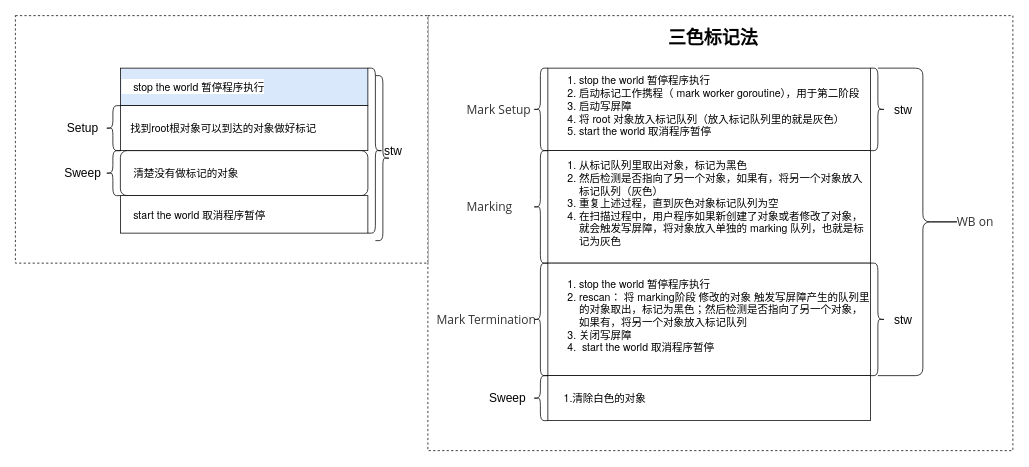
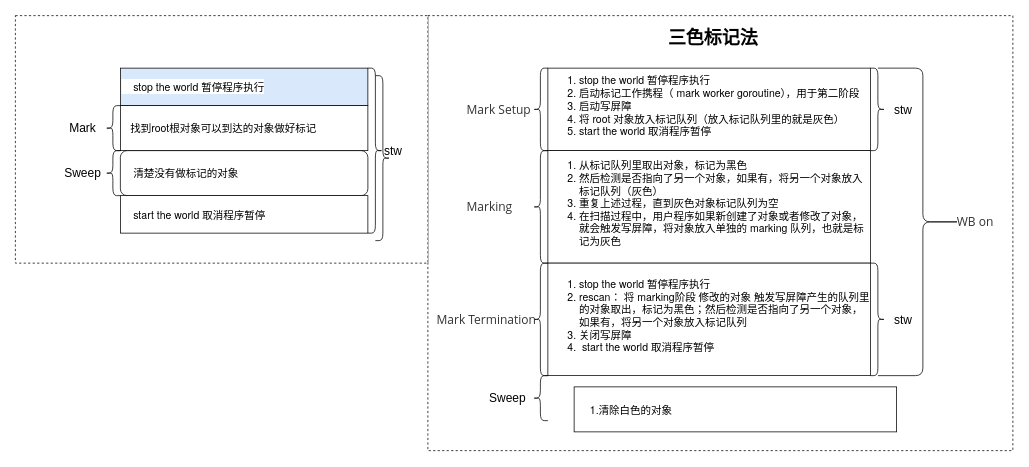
- <mxCell id="28" value="Setup" style="text;html=1;strokeColor=none;fillColor=none;align=center;verticalAlign=middle;whiteSpace=wrap;rounded=0;comic=0;fontSize=16;" vertex="1" parent="1"><mxGeometry x="80" y="155" width="60" height="30" as="geometry" /></mxCell>
+ <mxCell id="28" value="Mark" style="text;html=1;strokeColor=none;fillColor=none;align=center;verticalAlign=middle;whiteSpace=wrap;rounded=0;comic=0;fontSize=16;" vertex="1" parent="1"><mxGeometry x="80" y="155" width="60" height="30" as="geometry" /></mxCell>
- <mxCell id="11" value="&lt;span style=&quot;font-family: &amp;#34;helvetica neue&amp;#34; , &amp;#34;luxi sans&amp;#34; , &amp;#34;dejavu sans&amp;#34; , &amp;#34;tahoma&amp;#34; , &amp;#34;hiragino sans gb&amp;#34; , &amp;#34;microsoft yahei&amp;#34; , sans-serif ; font-size: 14px ; background-color: rgb(255 , 255 , 255)&quot;&gt;&amp;nbsp; &amp;nbsp; &amp;nbsp;1.清除白色的对象&lt;/span&gt;" style="rounded=0;whiteSpace=wrap;html=1;align=left;" vertex="1" parent="1"><mxGeometry x="730" y="500" width="430" height="60" as="geometry" /></mxCell>
+ <mxCell id="11" value="&lt;span style=&quot;font-family: &amp;#34;helvetica neue&amp;#34; , &amp;#34;luxi sans&amp;#34; , &amp;#34;dejavu sans&amp;#34; , &amp;#34;tahoma&amp;#34; , &amp;#34;hiragino sans gb&amp;#34; , &amp;#34;microsoft yahei&amp;#34; , sans-serif ; font-size: 14px ; background-color: rgb(255 , 255 , 255)&quot;&gt;&amp;nbsp; &amp;nbsp; &amp;nbsp;1.清除白色的对象&lt;/span&gt;" style="rounded=0;whiteSpace=wrap;html=1;align=left;" vertex="1" parent="1"><mxGeometry x="765" y="515" width="430" height="60" as="geometry" /></mxCell>
